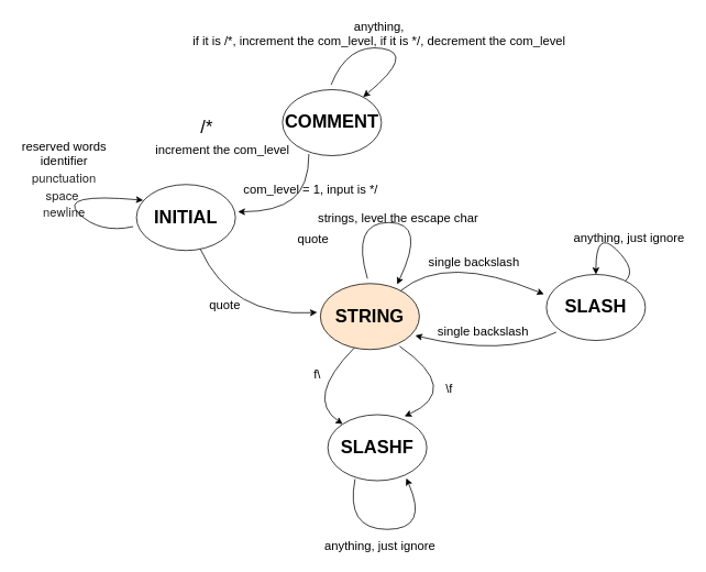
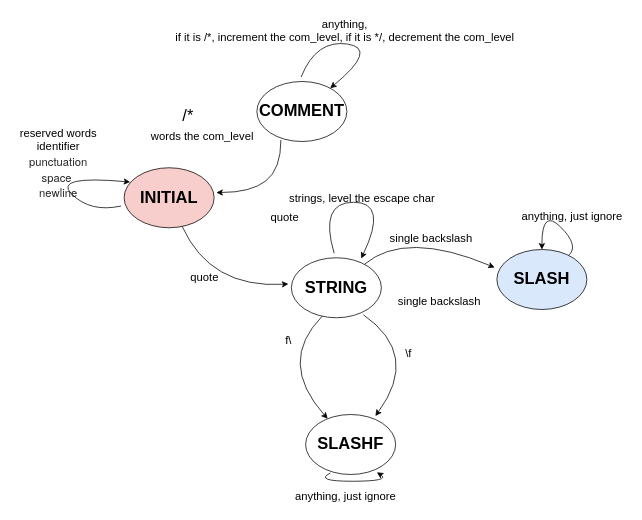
- <mxCell id="5" value="&lt;font style=&quot;font-size: 15px&quot;&gt;increment the com_level&lt;/font&gt;" style="text;html=1;align=center;verticalAlign=middle;resizable=0;points=[];autosize=1;strokeColor=none;fillColor=none;fontSize=22;" vertex="1" parent="1"><mxGeometry x="182" y="164" width="173" height="32" as="geometry" /></mxCell>
+ <mxCell id="5" value="&lt;font style=&quot;font-size: 15px&quot;&gt;words the com_level&lt;/font&gt;" style="text;html=1;align=center;verticalAlign=middle;resizable=0;points=[];autosize=1;strokeColor=none;fillColor=none;fontSize=22;" vertex="1" parent="1"><mxGeometry x="182" y="164" width="173" height="32" as="geometry" /></mxCell>
- <mxCell id="9" value="com_level = 1, input is */" style="text;html=1;align=center;verticalAlign=middle;resizable=0;points=[];autosize=1;strokeColor=none;fillColor=none;fontSize=15;fontColor=#000000;" vertex="1" parent="1"><mxGeometry x="289" y="218" width="173" height="22" as="geometry" /></mxCell>
- <mxCell id="2" value="&lt;font style=&quot;font-size: 22px&quot;&gt;&lt;b&gt;INITIAL&lt;/b&gt;&lt;/font&gt;" style="ellipse;whiteSpace=wrap;html=1;" vertex="1" parent="1"><mxGeometry x="165" y="223" width="120" height="80" as="geometry" /></mxCell>
+ <mxCell id="2" value="&lt;font style=&quot;font-size: 22px&quot;&gt;&lt;b&gt;INITIAL&lt;/b&gt;&lt;/font&gt;" style="ellipse;whiteSpace=wrap;html=1;fillColor=#f8cecc;" vertex="1" parent="1"><mxGeometry x="165" y="223" width="120" height="80" as="geometry" /></mxCell>
- <mxCell id="14" value="&lt;span style=&quot;font-size: 22px&quot;&gt;&lt;b&gt;SLASH&lt;/b&gt;&lt;/span&gt;" style="ellipse;whiteSpace=wrap;html=1;" vertex="1" parent="1"><mxGeometry x="662" y="332" width="120" height="80" as="geometry" /></mxCell>
+ <mxCell id="14" value="&lt;span style=&quot;font-size: 22px&quot;&gt;&lt;b&gt;SLASH&lt;/b&gt;&lt;/span&gt;" style="ellipse;whiteSpace=wrap;html=1;fillColor=#dae8fc;" vertex="1" parent="1"><mxGeometry x="662" y="332" width="120" height="80" as="geometry" /></mxCell>
- <mxCell id="10" value="&lt;span style=&quot;font-size: 22px&quot;&gt;&lt;b&gt;STRING&lt;/b&gt;&lt;/span&gt;" style="ellipse;whiteSpace=wrap;html=1;fillColor=#ffe6cc;" vertex="1" parent="1"><mxGeometry x="388" y="343" width="120" height="80" as="geometry" /></mxCell>
+ <mxCell id="10" value="&lt;span style=&quot;font-size: 22px&quot;&gt;&lt;b&gt;STRING&lt;/b&gt;&lt;/span&gt;" style="ellipse;whiteSpace=wrap;html=1;" vertex="1" parent="1"><mxGeometry x="388" y="343" width="120" height="80" as="geometry" /></mxCell>
- <mxCell id="18" value="" style="curved=1;endArrow=classic;html=1;rounded=0;fontSize=15;fontColor=#000000;exitX=0.1;exitY=0.875;exitDx=0;exitDy=0;exitPerimeter=0;entryX=0.958;entryY=0.788;entryDx=0;entryDy=0;entryPerimeter=0;" edge="1" parent="1" source="14" target="10"><mxGeometry width="50" height="50" relative="1" as="geometry"><mxPoint x="581" y="509" as="sourcePoint" /><mxPoint x="631" y="459" as="targetPoint" /><Array as="points"><mxPoint x="610" y="432" /></Array></mxGeometry></mxCell>
- <mxCell id="15" value="&lt;span style=&quot;font-size: 22px&quot;&gt;&lt;b&gt;SLASHF&lt;/b&gt;&lt;/span&gt;" style="ellipse;whiteSpace=wrap;html=1;" vertex="1" parent="1"><mxGeometry x="397" y="502" width="120" height="80" as="geometry" /></mxCell>
+ <mxCell id="15" value="&lt;span style=&quot;font-size: 22px&quot;&gt;&lt;b&gt;SLASHF&lt;/b&gt;&lt;/span&gt;" style="ellipse;whiteSpace=wrap;html=1;" vertex="1" parent="1"><mxGeometry x="407" y="552" width="120" height="80" as="geometry" /></mxCell>
